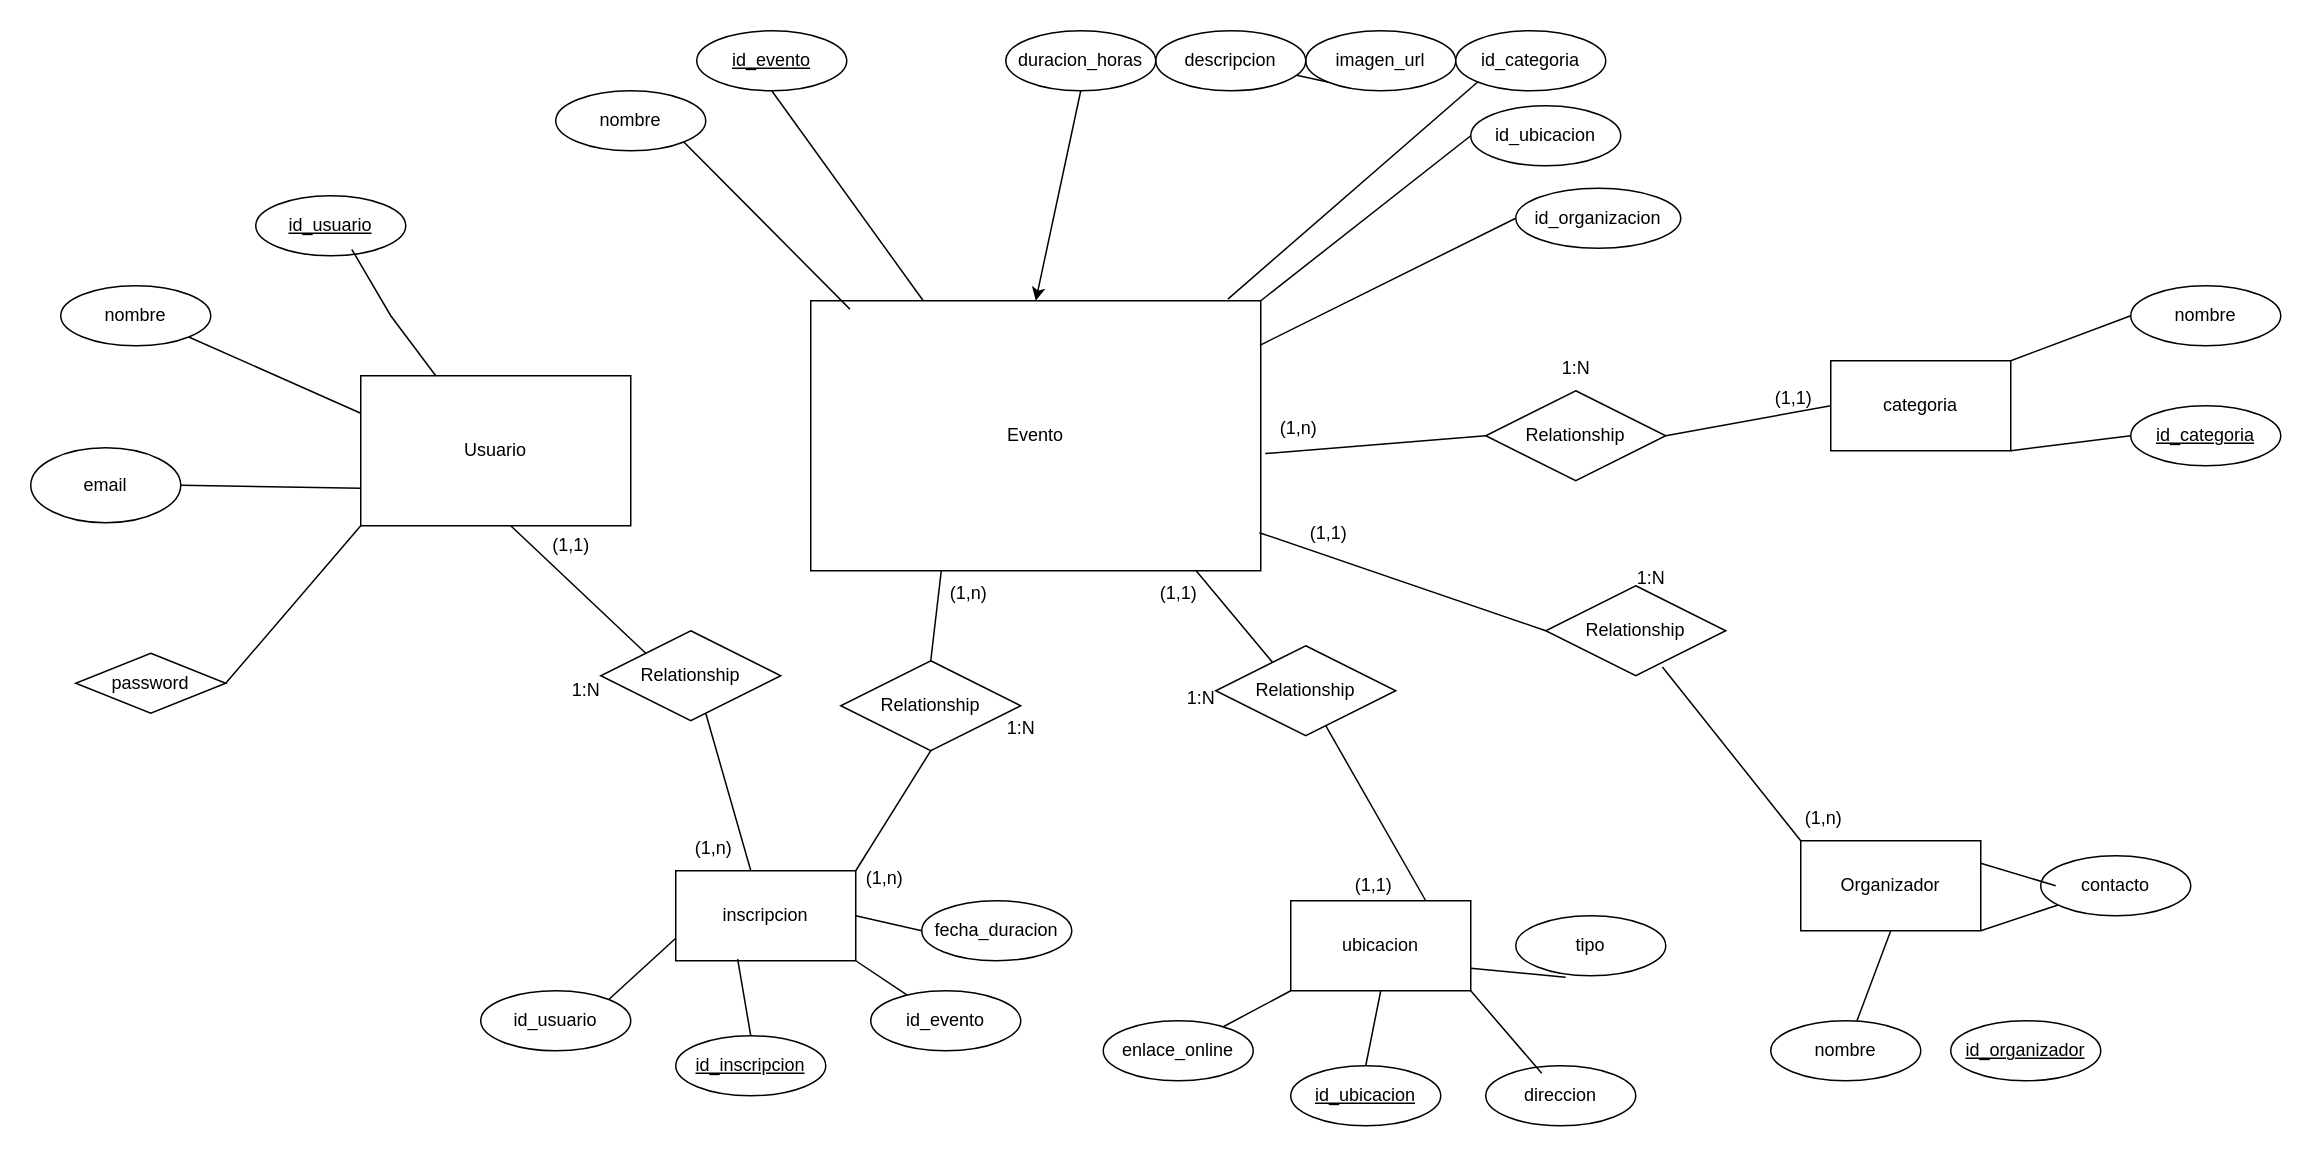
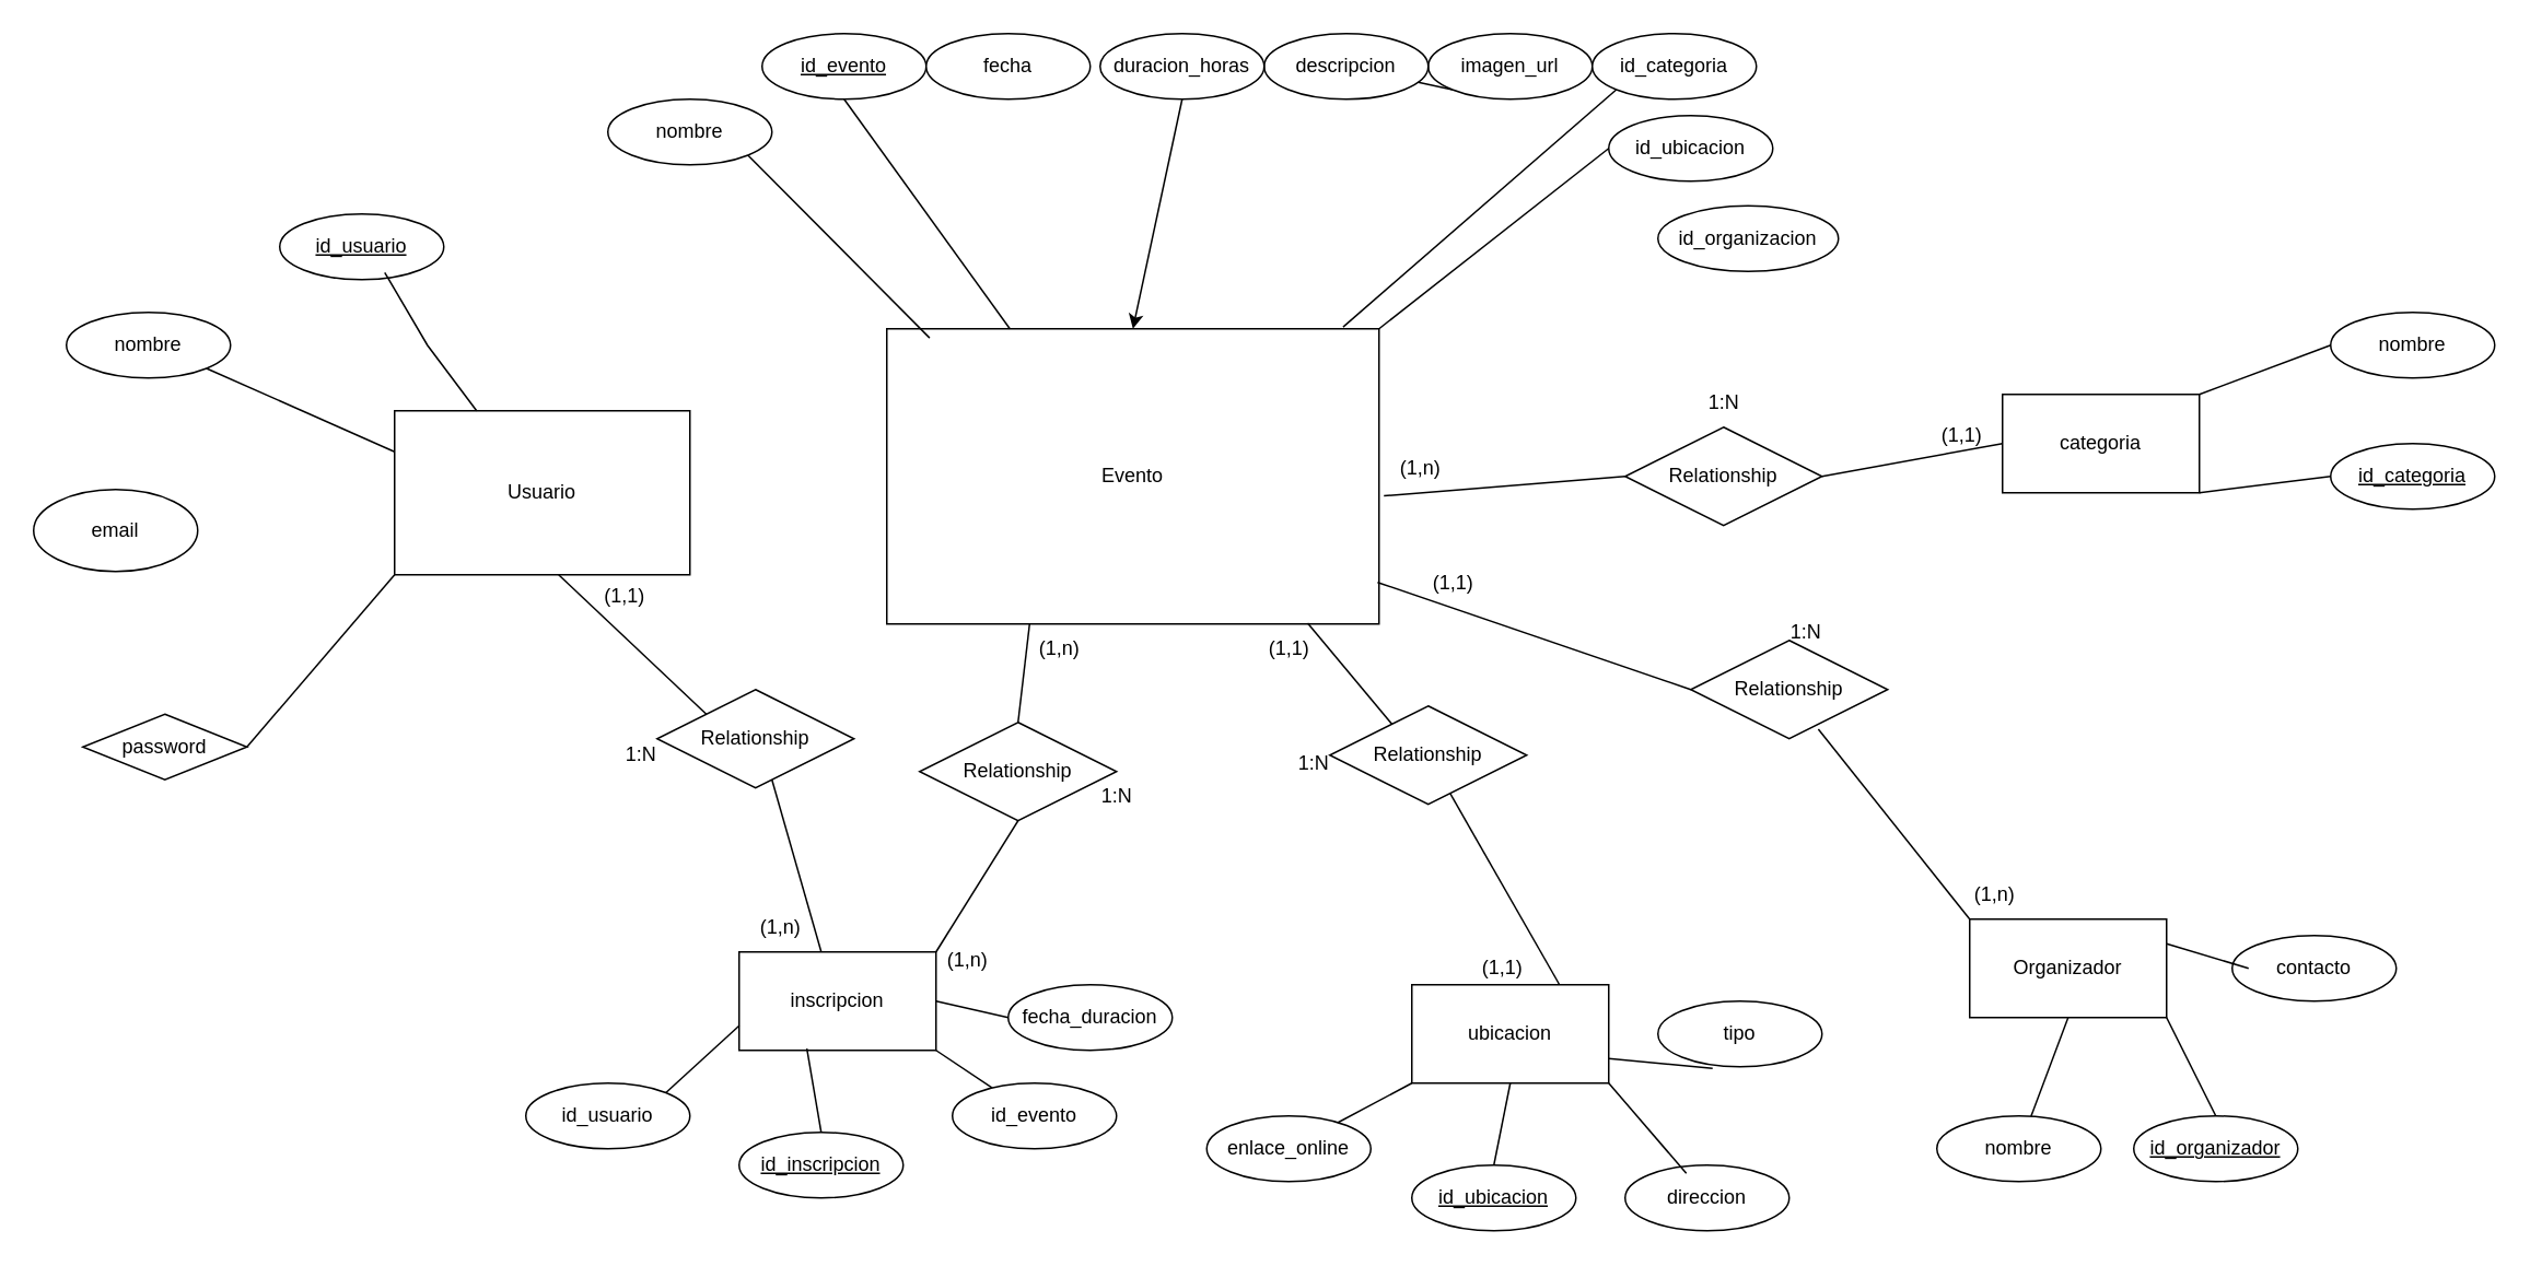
+ <mxCell id="61" value="fecha" style="ellipse;whiteSpace=wrap;html=1;align=center;" vertex="1" parent="1"><mxGeometry x="564" y="20" width="100" height="40" as="geometry" /></mxCell>
- <mxCell id="74" value="" style="endArrow=none;html=1;rounded=0;entryX=0.998;entryY=0.165;entryDx=0;entryDy=0;exitX=0;exitY=0.5;exitDx=0;exitDy=0;entryPerimeter=0;" edge="1" parent="1" source="58" target="4"><mxGeometry relative="1" as="geometry"><mxPoint x="960" y="210" as="sourcePoint" /><mxPoint x="1050" y="295" as="targetPoint" /></mxGeometry></mxCell>
- <mxCell id="66" value="" style="endArrow=none;html=1;rounded=0;entryX=0;entryY=0.75;entryDx=0;entryDy=0;exitX=1;exitY=0.5;exitDx=0;exitDy=0;" edge="1" parent="1" source="46" target="2"><mxGeometry relative="1" as="geometry"><mxPoint x="260" y="410" as="sourcePoint" /><mxPoint x="350" y="495" as="targetPoint" /></mxGeometry></mxCell>
- <mxCell id="78" value="" style="endArrow=none;html=1;rounded=0;exitX=1;exitY=1;exitDx=0;exitDy=0;" edge="1" parent="1" source="6" target="54"><mxGeometry relative="1" as="geometry"><mxPoint x="1490" y="650" as="sourcePoint" /><mxPoint x="1580" y="735" as="targetPoint" /></mxGeometry></mxCell>
+ <mxCell id="78" value="" style="endArrow=none;html=1;rounded=0;entryX=0.5;entryY=0;entryDx=0;entryDy=0;exitX=1;exitY=1;exitDx=0;exitDy=0;" edge="1" parent="1" source="6" target="42"><mxGeometry relative="1" as="geometry"><mxPoint x="1490" y="650" as="sourcePoint" /><mxPoint x="1580" y="735" as="targetPoint" /></mxGeometry></mxCell>
